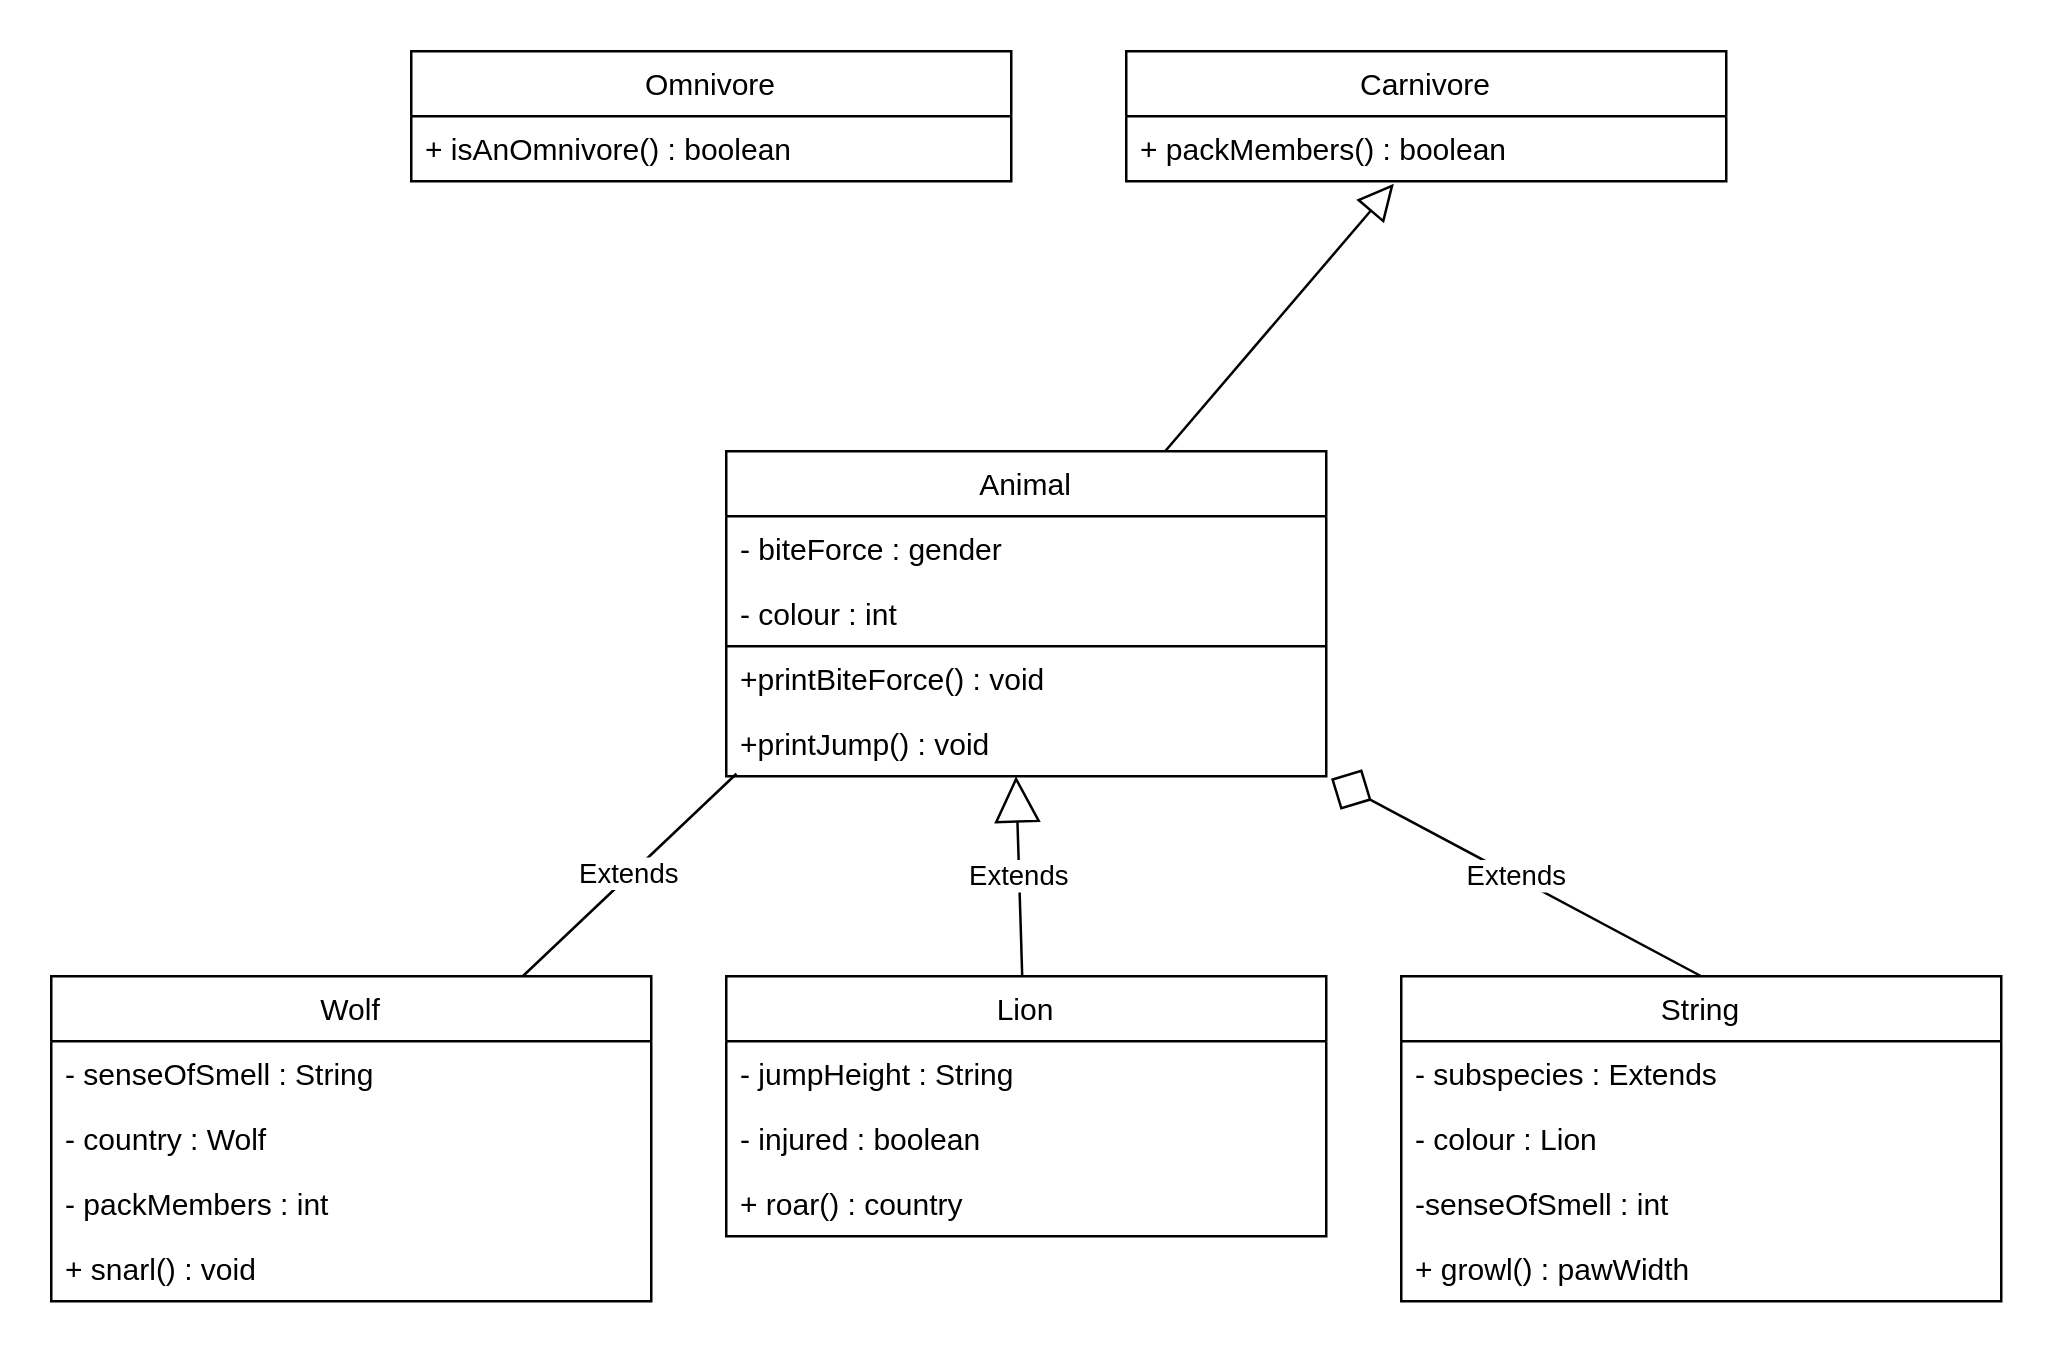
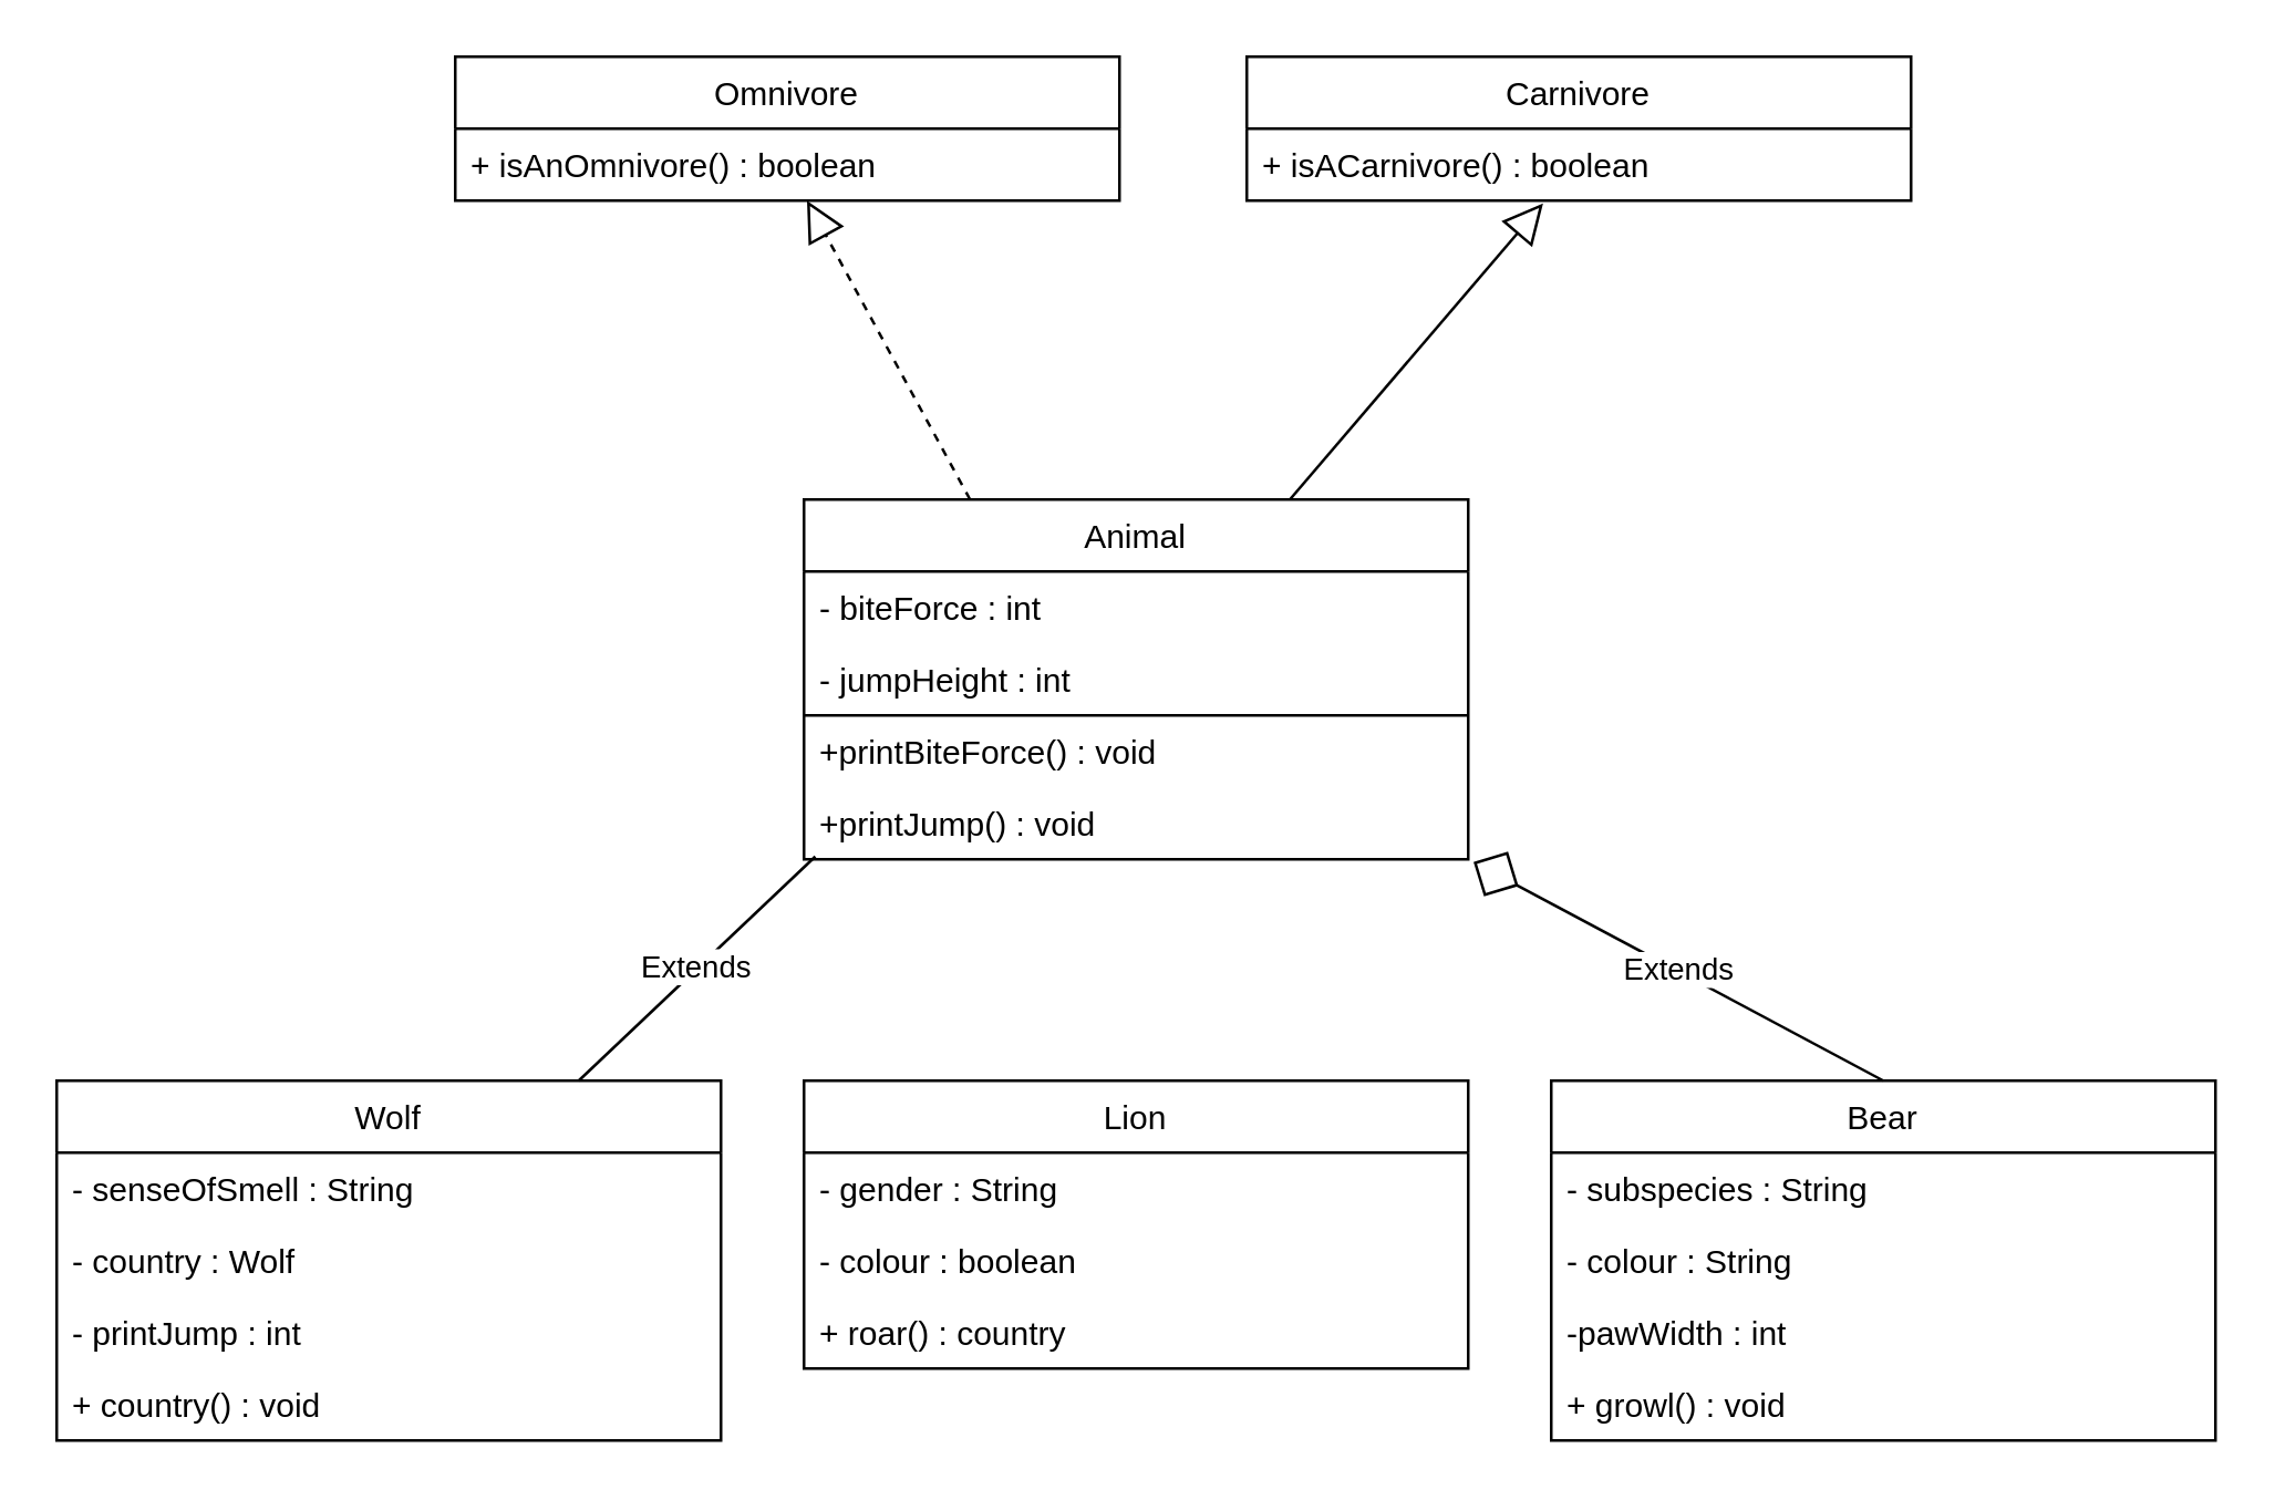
- <mxCell id="23" value="+ packMembers() : boolean" style="text;strokeColor=none;fillColor=none;align=left;verticalAlign=top;spacingLeft=4;spacingRight=4;overflow=hidden;rotatable=0;points=[[0,0.5],[1,0.5]];portConstraint=eastwest;" vertex="1" parent="22"><mxGeometry y="26" width="240" height="26" as="geometry" /></mxCell>
+ <mxCell id="23" value="+ isACarnivore() : boolean" style="text;strokeColor=none;fillColor=none;align=left;verticalAlign=top;spacingLeft=4;spacingRight=4;overflow=hidden;rotatable=0;points=[[0,0.5],[1,0.5]];portConstraint=eastwest;" vertex="1" parent="22"><mxGeometry y="26" width="240" height="26" as="geometry" /></mxCell>
+ <mxCell id="26" value="" style="endArrow=block;dashed=1;endFill=0;endSize=12;html=1;rounded=0;exitX=0.25;exitY=0;exitDx=0;exitDy=0;" edge="1" parent="1" source="2" target="25"><mxGeometry width="160" relative="1" as="geometry"><mxPoint x="340" y="560" as="sourcePoint" /><mxPoint x="500" y="560" as="targetPoint" /></mxGeometry></mxCell>
- <mxCell id="3" value="- biteForce : gender" style="text;strokeColor=none;fillColor=none;align=left;verticalAlign=top;spacingLeft=4;spacingRight=4;overflow=hidden;rotatable=0;points=[[0,0.5],[1,0.5]];portConstraint=eastwest;" vertex="1" parent="2"><mxGeometry y="26" width="240" height="26" as="geometry" /></mxCell>
+ <mxCell id="3" value="- biteForce : int" style="text;strokeColor=none;fillColor=none;align=left;verticalAlign=top;spacingLeft=4;spacingRight=4;overflow=hidden;rotatable=0;points=[[0,0.5],[1,0.5]];portConstraint=eastwest;" vertex="1" parent="2"><mxGeometry y="26" width="240" height="26" as="geometry" /></mxCell>
- <mxCell id="4" value="- colour : int" style="text;strokeColor=none;fillColor=none;align=left;verticalAlign=top;spacingLeft=4;spacingRight=4;overflow=hidden;rotatable=0;points=[[0,0.5],[1,0.5]];portConstraint=eastwest;" vertex="1" parent="2"><mxGeometry y="52" width="240" height="26" as="geometry" /></mxCell>
+ <mxCell id="4" value="- jumpHeight : int" style="text;strokeColor=none;fillColor=none;align=left;verticalAlign=top;spacingLeft=4;spacingRight=4;overflow=hidden;rotatable=0;points=[[0,0.5],[1,0.5]];portConstraint=eastwest;" vertex="1" parent="2"><mxGeometry y="52" width="240" height="26" as="geometry" /></mxCell>
- <mxCell id="29" value="Extends" style="endArrow=block;endSize=16;endFill=0;html=1;rounded=0;entryX=0.483;entryY=1;entryDx=0;entryDy=0;entryPerimeter=0;" edge="1" parent="1" source="13" target="7"><mxGeometry width="160" relative="1" as="geometry"><mxPoint x="340" y="560" as="sourcePoint" /><mxPoint x="500" y="560" as="targetPoint" /></mxGeometry></mxCell>
- <mxCell id="8" value="String" style="swimlane;fontStyle=0;childLayout=stackLayout;horizontal=1;startSize=26;fillColor=none;horizontalStack=0;resizeParent=1;resizeParentMax=0;resizeLast=0;collapsible=1;marginBottom=0;" vertex="1" parent="1"><mxGeometry x="560" y="390" width="240" height="130" as="geometry" /></mxCell>
+ <mxCell id="8" value="Bear" style="swimlane;fontStyle=0;childLayout=stackLayout;horizontal=1;startSize=26;fillColor=none;horizontalStack=0;resizeParent=1;resizeParentMax=0;resizeLast=0;collapsible=1;marginBottom=0;" vertex="1" parent="1"><mxGeometry x="560" y="390" width="240" height="130" as="geometry" /></mxCell>
- <mxCell id="14" value="- jumpHeight : String" style="text;strokeColor=none;fillColor=none;align=left;verticalAlign=top;spacingLeft=4;spacingRight=4;overflow=hidden;rotatable=0;points=[[0,0.5],[1,0.5]];portConstraint=eastwest;" vertex="1" parent="13"><mxGeometry y="26" width="240" height="26" as="geometry" /></mxCell>
+ <mxCell id="14" value="- gender : String" style="text;strokeColor=none;fillColor=none;align=left;verticalAlign=top;spacingLeft=4;spacingRight=4;overflow=hidden;rotatable=0;points=[[0,0.5],[1,0.5]];portConstraint=eastwest;" vertex="1" parent="13"><mxGeometry y="26" width="240" height="26" as="geometry" /></mxCell>
- <mxCell id="9" value="- subspecies : Extends" style="text;strokeColor=none;fillColor=none;align=left;verticalAlign=top;spacingLeft=4;spacingRight=4;overflow=hidden;rotatable=0;points=[[0,0.5],[1,0.5]];portConstraint=eastwest;" vertex="1" parent="8"><mxGeometry y="26" width="240" height="26" as="geometry" /></mxCell>
+ <mxCell id="9" value="- subspecies : String" style="text;strokeColor=none;fillColor=none;align=left;verticalAlign=top;spacingLeft=4;spacingRight=4;overflow=hidden;rotatable=0;points=[[0,0.5],[1,0.5]];portConstraint=eastwest;" vertex="1" parent="8"><mxGeometry y="26" width="240" height="26" as="geometry" /></mxCell>
- <mxCell id="15" value="- injured : boolean" style="text;strokeColor=none;fillColor=none;align=left;verticalAlign=top;spacingLeft=4;spacingRight=4;overflow=hidden;rotatable=0;points=[[0,0.5],[1,0.5]];portConstraint=eastwest;" vertex="1" parent="13"><mxGeometry y="52" width="240" height="26" as="geometry" /></mxCell>
+ <mxCell id="15" value="- colour : boolean" style="text;strokeColor=none;fillColor=none;align=left;verticalAlign=top;spacingLeft=4;spacingRight=4;overflow=hidden;rotatable=0;points=[[0,0.5],[1,0.5]];portConstraint=eastwest;" vertex="1" parent="13"><mxGeometry y="52" width="240" height="26" as="geometry" /></mxCell>
- <mxCell id="10" value="- colour : Lion" style="text;strokeColor=none;fillColor=none;align=left;verticalAlign=top;spacingLeft=4;spacingRight=4;overflow=hidden;rotatable=0;points=[[0,0.5],[1,0.5]];portConstraint=eastwest;" vertex="1" parent="8"><mxGeometry y="52" width="240" height="26" as="geometry" /></mxCell>
+ <mxCell id="10" value="- colour : String" style="text;strokeColor=none;fillColor=none;align=left;verticalAlign=top;spacingLeft=4;spacingRight=4;overflow=hidden;rotatable=0;points=[[0,0.5],[1,0.5]];portConstraint=eastwest;" vertex="1" parent="8"><mxGeometry y="52" width="240" height="26" as="geometry" /></mxCell>
- <mxCell id="20" value="- packMembers : int" style="text;strokeColor=none;fillColor=none;align=left;verticalAlign=top;spacingLeft=4;spacingRight=4;overflow=hidden;rotatable=0;points=[[0,0.5],[1,0.5]];portConstraint=eastwest;" vertex="1" parent="17"><mxGeometry y="78" width="240" height="26" as="geometry" /></mxCell>
+ <mxCell id="20" value="- printJump : int" style="text;strokeColor=none;fillColor=none;align=left;verticalAlign=top;spacingLeft=4;spacingRight=4;overflow=hidden;rotatable=0;points=[[0,0.5],[1,0.5]];portConstraint=eastwest;" vertex="1" parent="17"><mxGeometry y="78" width="240" height="26" as="geometry" /></mxCell>
- <mxCell id="11" value="-senseOfSmell : int" style="text;strokeColor=none;fillColor=none;align=left;verticalAlign=top;spacingLeft=4;spacingRight=4;overflow=hidden;rotatable=0;points=[[0,0.5],[1,0.5]];portConstraint=eastwest;" vertex="1" parent="8"><mxGeometry y="78" width="240" height="26" as="geometry" /></mxCell>
+ <mxCell id="11" value="-pawWidth : int" style="text;strokeColor=none;fillColor=none;align=left;verticalAlign=top;spacingLeft=4;spacingRight=4;overflow=hidden;rotatable=0;points=[[0,0.5],[1,0.5]];portConstraint=eastwest;" vertex="1" parent="8"><mxGeometry y="78" width="240" height="26" as="geometry" /></mxCell>
- <mxCell id="21" value="+ snarl() : void" style="text;strokeColor=none;fillColor=none;align=left;verticalAlign=top;spacingLeft=4;spacingRight=4;overflow=hidden;rotatable=0;points=[[0,0.5],[1,0.5]];portConstraint=eastwest;" vertex="1" parent="17"><mxGeometry y="104" width="240" height="26" as="geometry" /></mxCell>
+ <mxCell id="21" value="+ country() : void" style="text;strokeColor=none;fillColor=none;align=left;verticalAlign=top;spacingLeft=4;spacingRight=4;overflow=hidden;rotatable=0;points=[[0,0.5],[1,0.5]];portConstraint=eastwest;" vertex="1" parent="17"><mxGeometry y="104" width="240" height="26" as="geometry" /></mxCell>
- <mxCell id="12" value="+ growl() : pawWidth" style="text;strokeColor=none;fillColor=none;align=left;verticalAlign=top;spacingLeft=4;spacingRight=4;overflow=hidden;rotatable=0;points=[[0,0.5],[1,0.5]];portConstraint=eastwest;" vertex="1" parent="8"><mxGeometry y="104" width="240" height="26" as="geometry" /></mxCell>
+ <mxCell id="12" value="+ growl() : void" style="text;strokeColor=none;fillColor=none;align=left;verticalAlign=top;spacingLeft=4;spacingRight=4;overflow=hidden;rotatable=0;points=[[0,0.5],[1,0.5]];portConstraint=eastwest;" vertex="1" parent="8"><mxGeometry y="104" width="240" height="26" as="geometry" /></mxCell>
